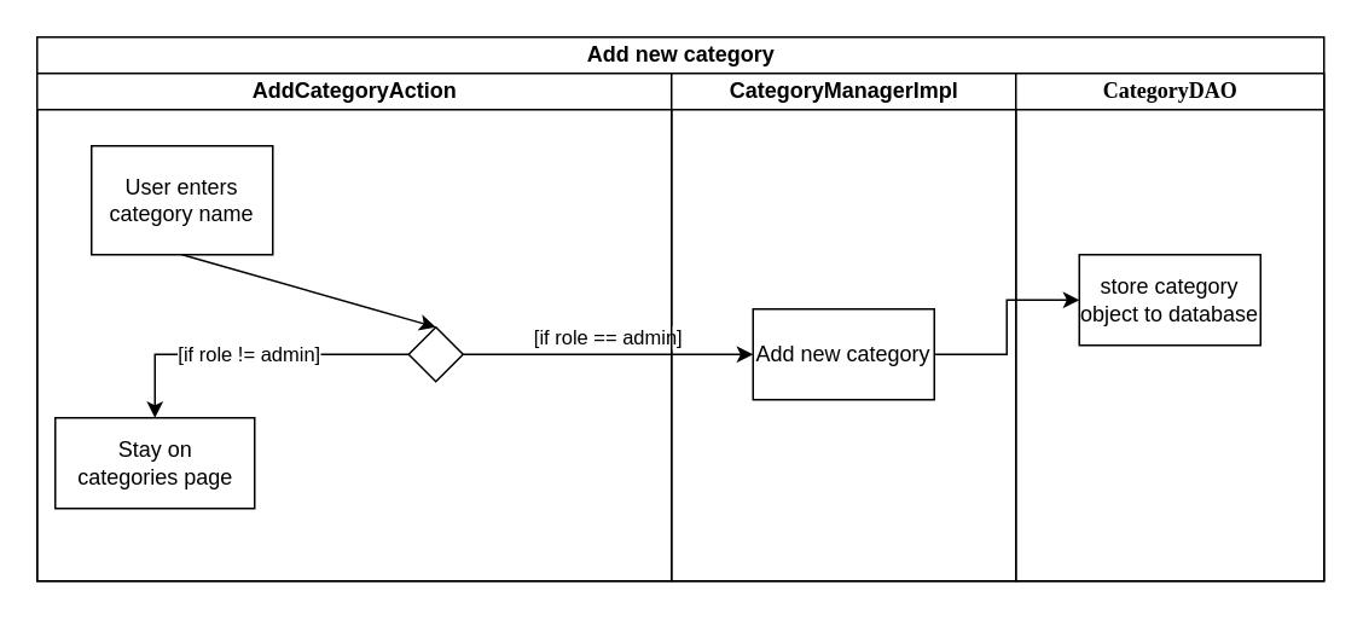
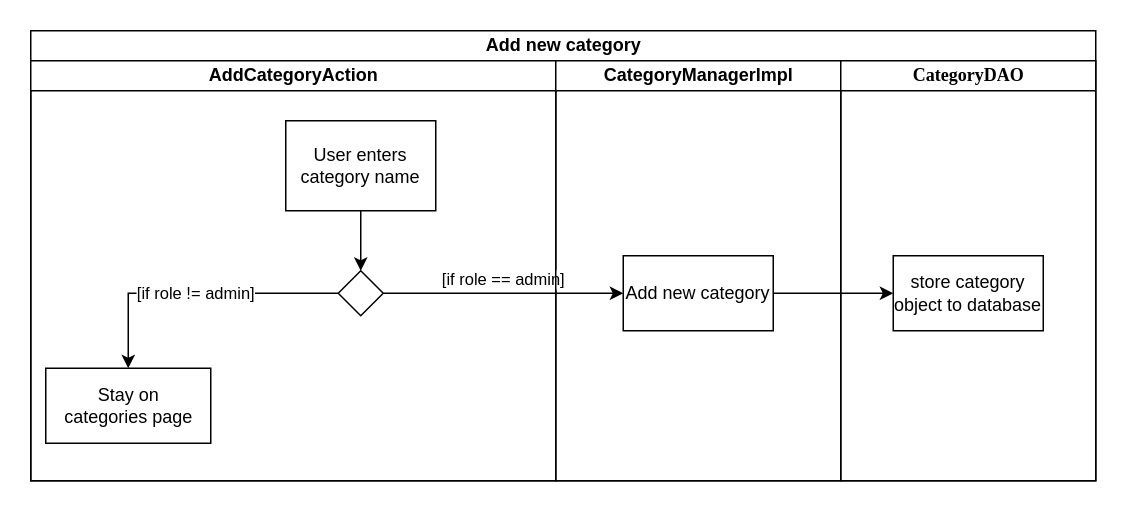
- <mxCell id="4" value="&lt;span style=&quot;white-space: nowrap&quot;&gt;User enters&lt;br&gt;category name&lt;br&gt;&lt;/span&gt;" style="whiteSpace=wrap;html=1;" vertex="1" parent="3"><mxGeometry x="30" y="40" width="100" height="60" as="geometry" /></mxCell>
+ <mxCell id="4" value="&lt;span style=&quot;white-space: nowrap&quot;&gt;User enters&lt;br&gt;category name&lt;br&gt;&lt;/span&gt;" style="whiteSpace=wrap;html=1;" vertex="1" parent="3"><mxGeometry x="170" y="40" width="100" height="60" as="geometry" /></mxCell>
- <mxCell id="14" value="&lt;span style=&quot;white-space: nowrap&quot;&gt;store category&lt;br&gt;object to database&lt;br&gt;&lt;/span&gt;" style="whiteSpace=wrap;html=1;" vertex="1" parent="13"><mxGeometry x="35" y="100" width="100" height="50" as="geometry" /></mxCell>
+ <mxCell id="14" value="&lt;span style=&quot;white-space: nowrap&quot;&gt;store category&lt;br&gt;object to database&lt;br&gt;&lt;/span&gt;" style="whiteSpace=wrap;html=1;" vertex="1" parent="13"><mxGeometry x="35" y="130" width="100" height="50" as="geometry" /></mxCell>
- <mxCell id="8" value="Stay on&lt;br&gt;categories page" style="html=1;" vertex="1" parent="3"><mxGeometry x="10" y="190" width="110" height="50" as="geometry" /></mxCell>
+ <mxCell id="8" value="Stay on&lt;br&gt;categories page" style="html=1;" vertex="1" parent="3"><mxGeometry x="10" y="205" width="110" height="50" as="geometry" /></mxCell>
